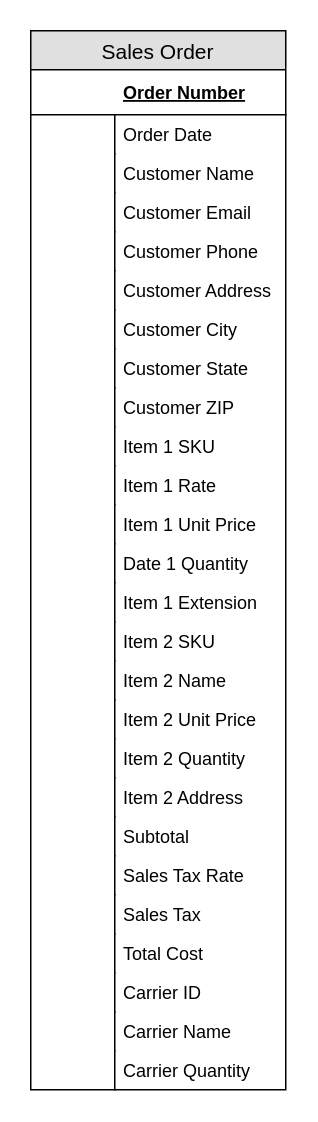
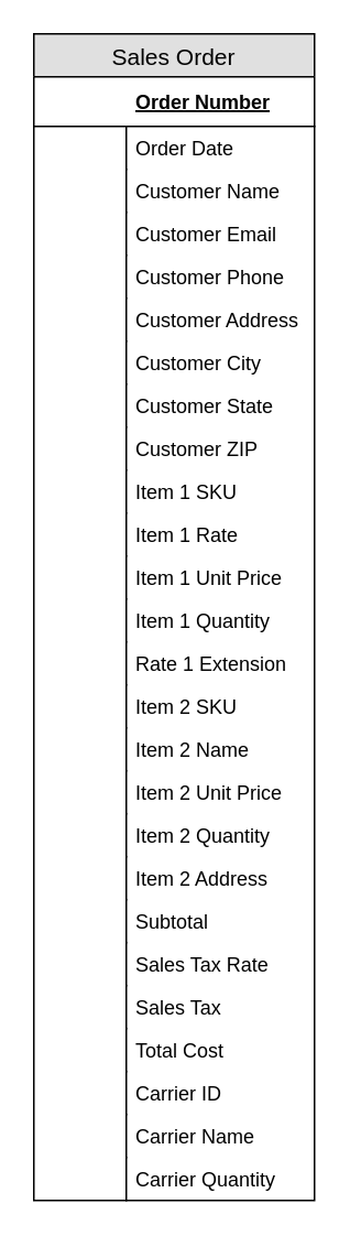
- <mxCell id="26" value="Date 1 Quantity" style="shape=partialRectangle;top=0;left=0;right=0;bottom=0;align=left;verticalAlign=top;fillColor=none;spacingLeft=60;spacingRight=4;overflow=hidden;rotatable=0;points=[[0,0.5],[1,0.5]];portConstraint=eastwest;dropTarget=0;fontSize=12;" vertex="1" parent="2"><mxGeometry y="342" width="170" height="26" as="geometry" /></mxCell>
+ <mxCell id="26" value="Item 1 Quantity" style="shape=partialRectangle;top=0;left=0;right=0;bottom=0;align=left;verticalAlign=top;fillColor=none;spacingLeft=60;spacingRight=4;overflow=hidden;rotatable=0;points=[[0,0.5],[1,0.5]];portConstraint=eastwest;dropTarget=0;fontSize=12;" vertex="1" parent="2"><mxGeometry y="342" width="170" height="26" as="geometry" /></mxCell>
- <mxCell id="28" value="Item 1 Extension" style="shape=partialRectangle;top=0;left=0;right=0;bottom=0;align=left;verticalAlign=top;fillColor=none;spacingLeft=60;spacingRight=4;overflow=hidden;rotatable=0;points=[[0,0.5],[1,0.5]];portConstraint=eastwest;dropTarget=0;fontSize=12;" vertex="1" parent="2"><mxGeometry y="368" width="170" height="26" as="geometry" /></mxCell>
+ <mxCell id="28" value="Rate 1 Extension" style="shape=partialRectangle;top=0;left=0;right=0;bottom=0;align=left;verticalAlign=top;fillColor=none;spacingLeft=60;spacingRight=4;overflow=hidden;rotatable=0;points=[[0,0.5],[1,0.5]];portConstraint=eastwest;dropTarget=0;fontSize=12;" vertex="1" parent="2"><mxGeometry y="368" width="170" height="26" as="geometry" /></mxCell>
